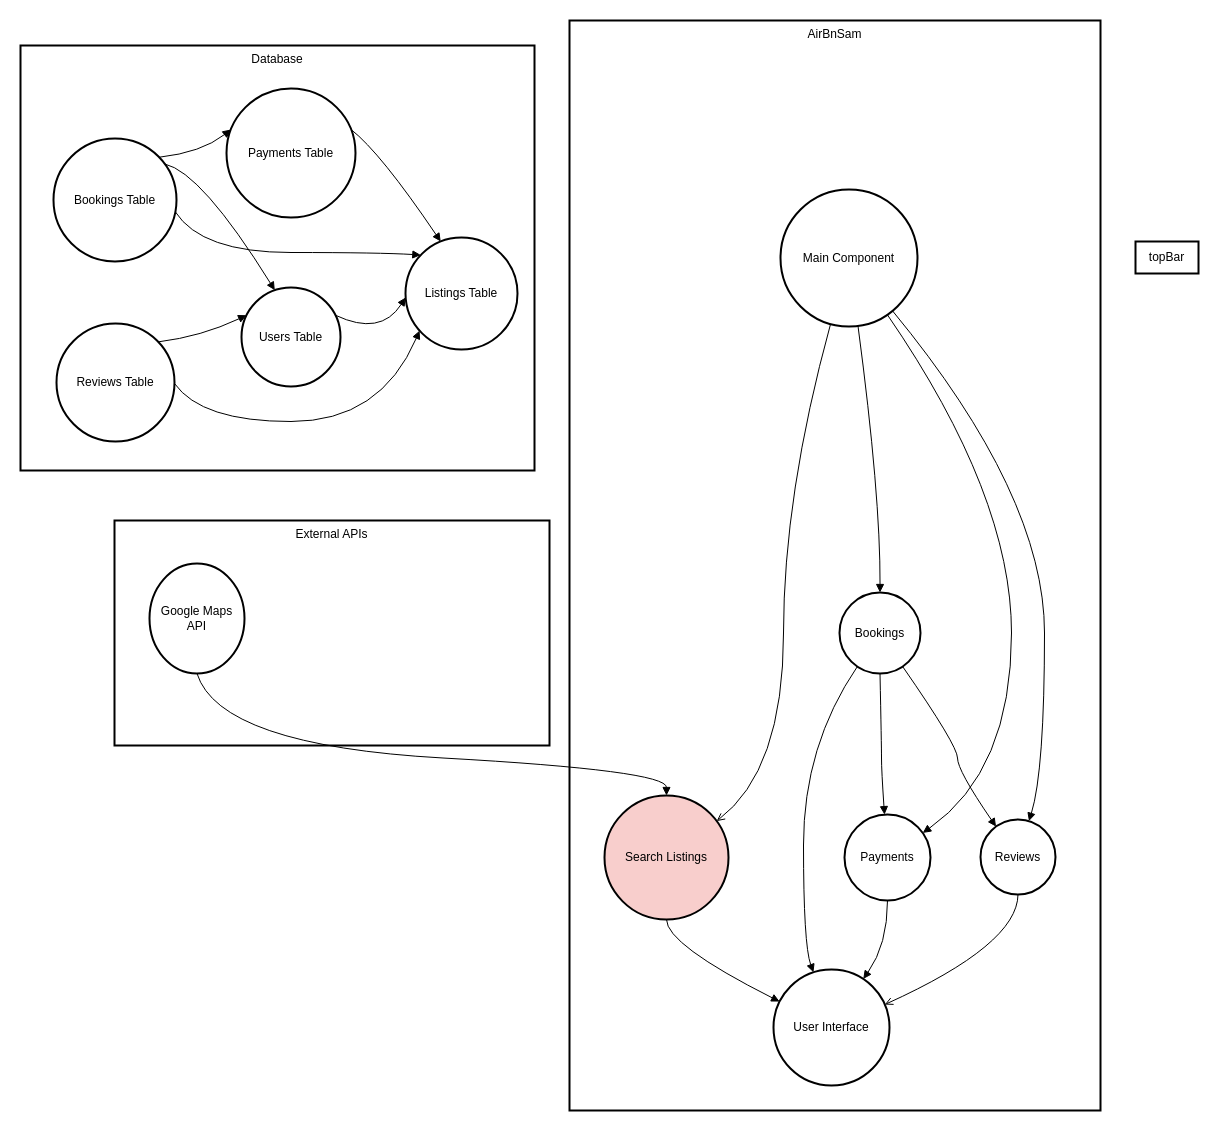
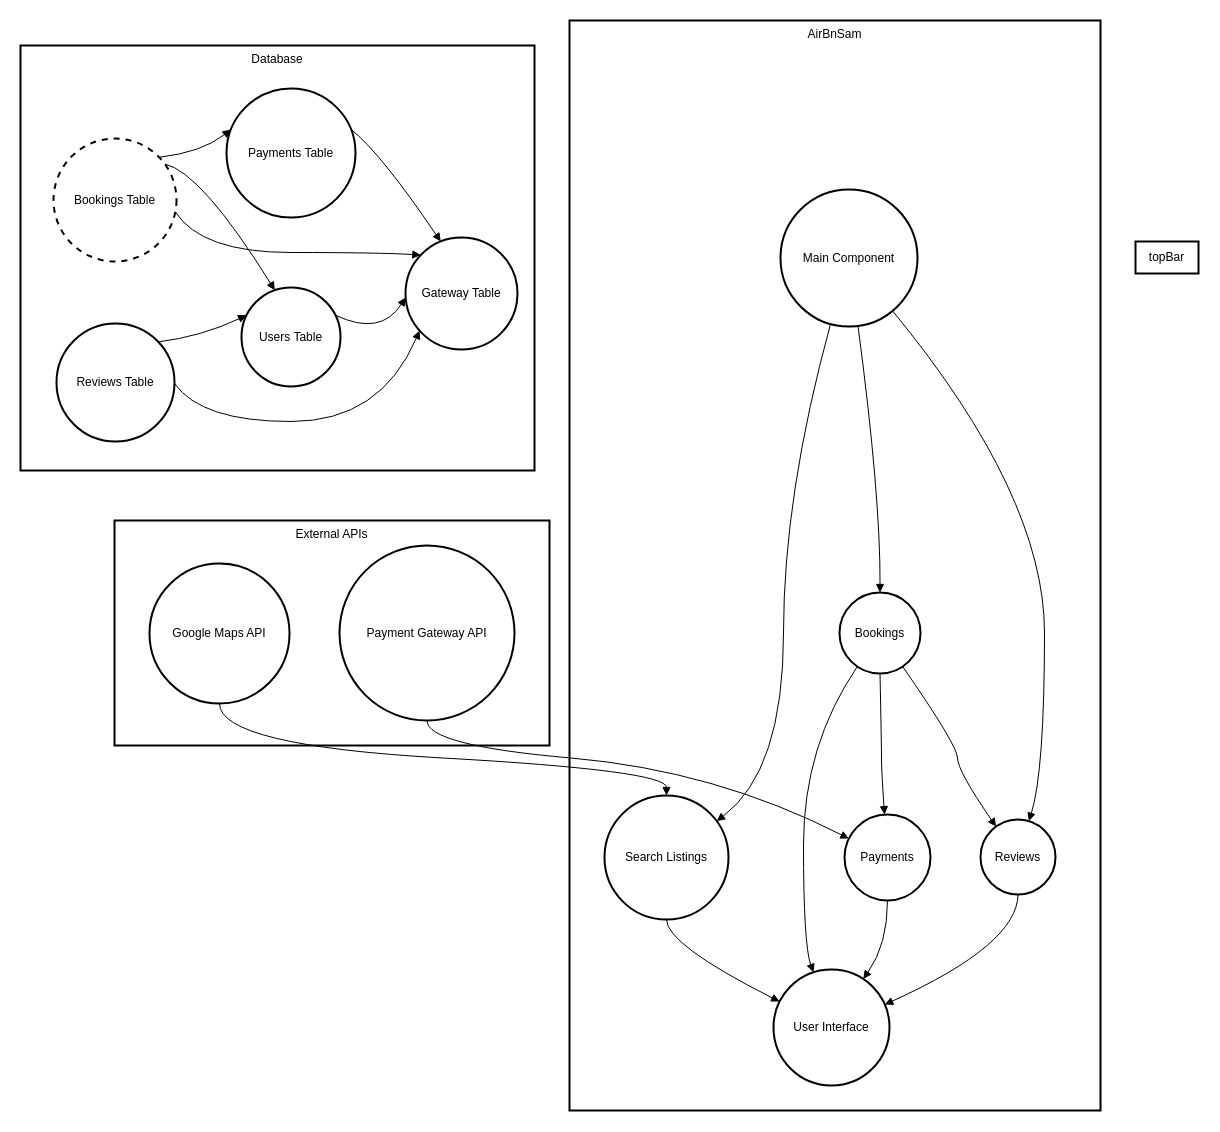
- <mxCell id="8" value="Bookings Table" style="ellipse;aspect=fixed;strokeWidth=2;whiteSpace=wrap;" vertex="1" parent="5"><mxGeometry x="33" y="93" width="123" height="123" as="geometry" /></mxCell>
+ <mxCell id="8" value="Bookings Table" style="ellipse;aspect=fixed;strokeWidth=2;whiteSpace=wrap;dashed=1;" vertex="1" parent="5"><mxGeometry x="33" y="93" width="123" height="123" as="geometry" /></mxCell>
- <mxCell id="7" value="Listings Table" style="ellipse;aspect=fixed;strokeWidth=2;whiteSpace=wrap;" vertex="1" parent="5"><mxGeometry x="385" y="192" width="112" height="112" as="geometry" /></mxCell>
+ <mxCell id="7" value="Gateway Table" style="ellipse;aspect=fixed;strokeWidth=2;whiteSpace=wrap;" vertex="1" parent="5"><mxGeometry x="385" y="192" width="112" height="112" as="geometry" /></mxCell>
- <mxCell id="28" value="" style="curved=1;startArrow=none;endArrow=block;exitX=0.84;exitY=1;entryX=1;entryY=0.15;" edge="1" parent="1" source="19" target="23"><mxGeometry relative="1" as="geometry"><Array as="points"><mxPoint x="1011" y="495" /><mxPoint x="1011" y="770" /></Array></mxGeometry></mxCell>
- <mxCell id="3" value="Google Maps API" style="ellipse;aspect=fixed;strokeWidth=2;whiteSpace=wrap;" vertex="1" parent="1"><mxGeometry x="149" y="563" width="95" height="110" as="geometry" /></mxCell>
+ <mxCell id="3" value="Google Maps API" style="ellipse;aspect=fixed;strokeWidth=2;whiteSpace=wrap;" vertex="1" parent="1"><mxGeometry x="149" y="563" width="140" height="140" as="geometry" /></mxCell>
+ <mxCell id="4" value="Payment Gateway API" style="ellipse;aspect=fixed;strokeWidth=2;whiteSpace=wrap;" vertex="1" parent="1"><mxGeometry x="339" y="545" width="175" height="175" as="geometry" /></mxCell>
+ <mxCell id="37" value="" style="curved=1;startArrow=none;endArrow=block;exitX=0.5;exitY=1;entryX=0;entryY=0.25;" edge="1" parent="1" source="4" target="23"><mxGeometry relative="1" as="geometry"><Array as="points"><mxPoint x="426" y="745" /><mxPoint x="715" y="770" /></Array></mxGeometry></mxCell>
- <mxCell id="26" value="" style="curved=1;startArrow=none;endArrow=open;exitX=0.36;exitY=1;entryX=1;entryY=0.13;" edge="1" parent="1" source="19" target="21"><mxGeometry relative="1" as="geometry"><Array as="points"><mxPoint x="783" y="495" /><mxPoint x="783" y="770" /></Array></mxGeometry></mxCell>
+ <mxCell id="26" value="" style="curved=1;startArrow=none;endArrow=block;exitX=0.36;exitY=1;entryX=1;entryY=0.13;" edge="1" parent="1" source="19" target="21"><mxGeometry relative="1" as="geometry"><Array as="points"><mxPoint x="783" y="495" /><mxPoint x="783" y="770" /></Array></mxGeometry></mxCell>
- <mxCell id="21" value="Search Listings" style="ellipse;aspect=fixed;strokeWidth=2;whiteSpace=wrap;fillColor=#f8cecc;" vertex="1" parent="1"><mxGeometry x="604" y="795" width="124" height="124" as="geometry" /></mxCell>
+ <mxCell id="21" value="Search Listings" style="ellipse;aspect=fixed;strokeWidth=2;whiteSpace=wrap;" vertex="1" parent="1"><mxGeometry x="604" y="795" width="124" height="124" as="geometry" /></mxCell>
- <mxCell id="35" value="" style="curved=1;startArrow=none;endArrow=open;exitX=0.5;exitY=1.01;entryX=1;entryY=0.28;" edge="1" parent="1" source="24" target="20"><mxGeometry relative="1" as="geometry"><Array as="points"><mxPoint x="1017" y="944" /></Array></mxGeometry></mxCell>
+ <mxCell id="35" value="" style="curved=1;startArrow=none;endArrow=block;exitX=0.5;exitY=1.01;entryX=1;entryY=0.28;" edge="1" parent="1" source="24" target="20"><mxGeometry relative="1" as="geometry"><Array as="points"><mxPoint x="1017" y="944" /></Array></mxGeometry></mxCell>
